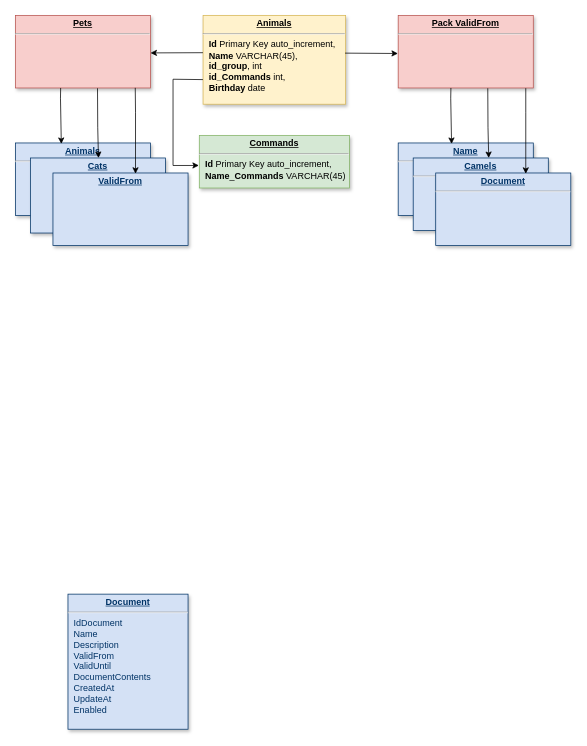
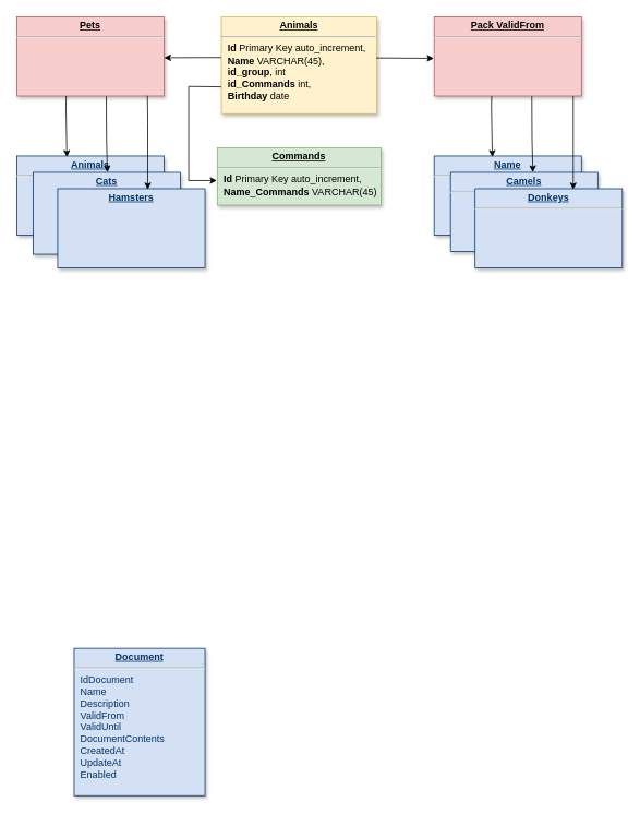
- <mxCell id="10" value="&lt;p style=&quot;margin: 0px; margin-top: 4px; text-align: center; text-decoration: underline;&quot;&gt;&lt;b&gt;ValidFrom&lt;/b&gt;&lt;/p&gt;" style="verticalAlign=top;align=left;overflow=fill;fontSize=12;fontFamily=Helvetica;html=1;strokeColor=#003366;shadow=1;fillColor=#D4E1F5;fontColor=#003366" vertex="1" parent="1"><mxGeometry x="70" y="230" width="180" height="96.72" as="geometry" /></mxCell>
+ <mxCell id="10" value="&lt;p style=&quot;margin: 0px; margin-top: 4px; text-align: center; text-decoration: underline;&quot;&gt;&lt;b&gt;Hamsters&lt;/b&gt;&lt;/p&gt;" style="verticalAlign=top;align=left;overflow=fill;fontSize=12;fontFamily=Helvetica;html=1;strokeColor=#003366;shadow=1;fillColor=#D4E1F5;fontColor=#003366" vertex="1" parent="1"><mxGeometry x="70" y="230" width="180" height="96.72" as="geometry" /></mxCell>
- <mxCell id="13" value="&lt;p style=&quot;margin: 0px; margin-top: 4px; text-align: center; text-decoration: underline;&quot;&gt;&lt;b&gt;Document&lt;/b&gt;&lt;/p&gt;&lt;hr&gt;&lt;p style=&quot;border-color: var(--border-color); margin: 0px 0px 0px 8px;&quot;&gt;&lt;br&gt;&lt;/p&gt;" style="verticalAlign=top;align=left;overflow=fill;fontSize=12;fontFamily=Helvetica;html=1;strokeColor=#003366;shadow=1;fillColor=#D4E1F5;fontColor=#003366" vertex="1" parent="1"><mxGeometry x="580" y="230" width="180" height="96.72" as="geometry" /></mxCell>
+ <mxCell id="13" value="&lt;p style=&quot;margin: 0px; margin-top: 4px; text-align: center; text-decoration: underline;&quot;&gt;&lt;b&gt;Donkeys&lt;/b&gt;&lt;/p&gt;&lt;hr&gt;&lt;p style=&quot;border-color: var(--border-color); margin: 0px 0px 0px 8px;&quot;&gt;&lt;br&gt;&lt;/p&gt;" style="verticalAlign=top;align=left;overflow=fill;fontSize=12;fontFamily=Helvetica;html=1;strokeColor=#003366;shadow=1;fillColor=#D4E1F5;fontColor=#003366" vertex="1" parent="1"><mxGeometry x="580" y="230" width="180" height="96.72" as="geometry" /></mxCell>
